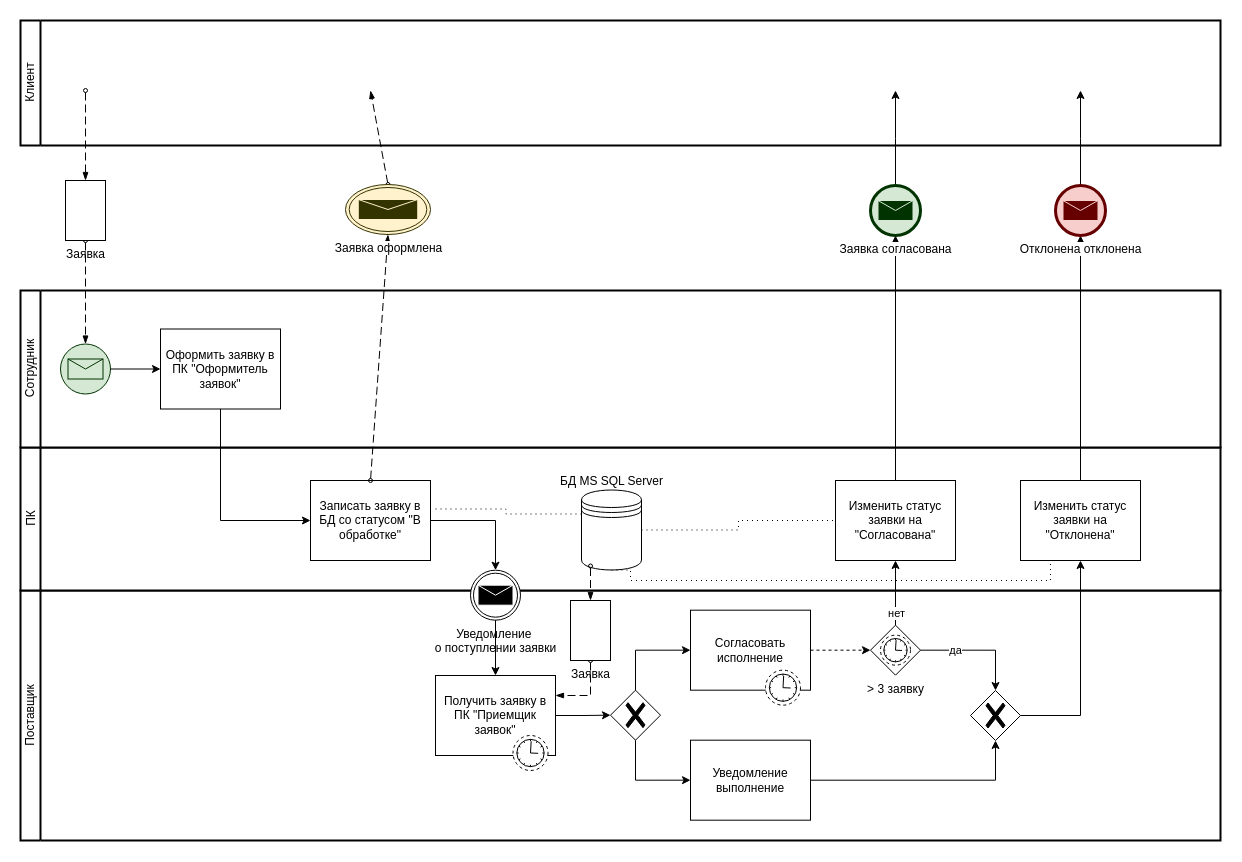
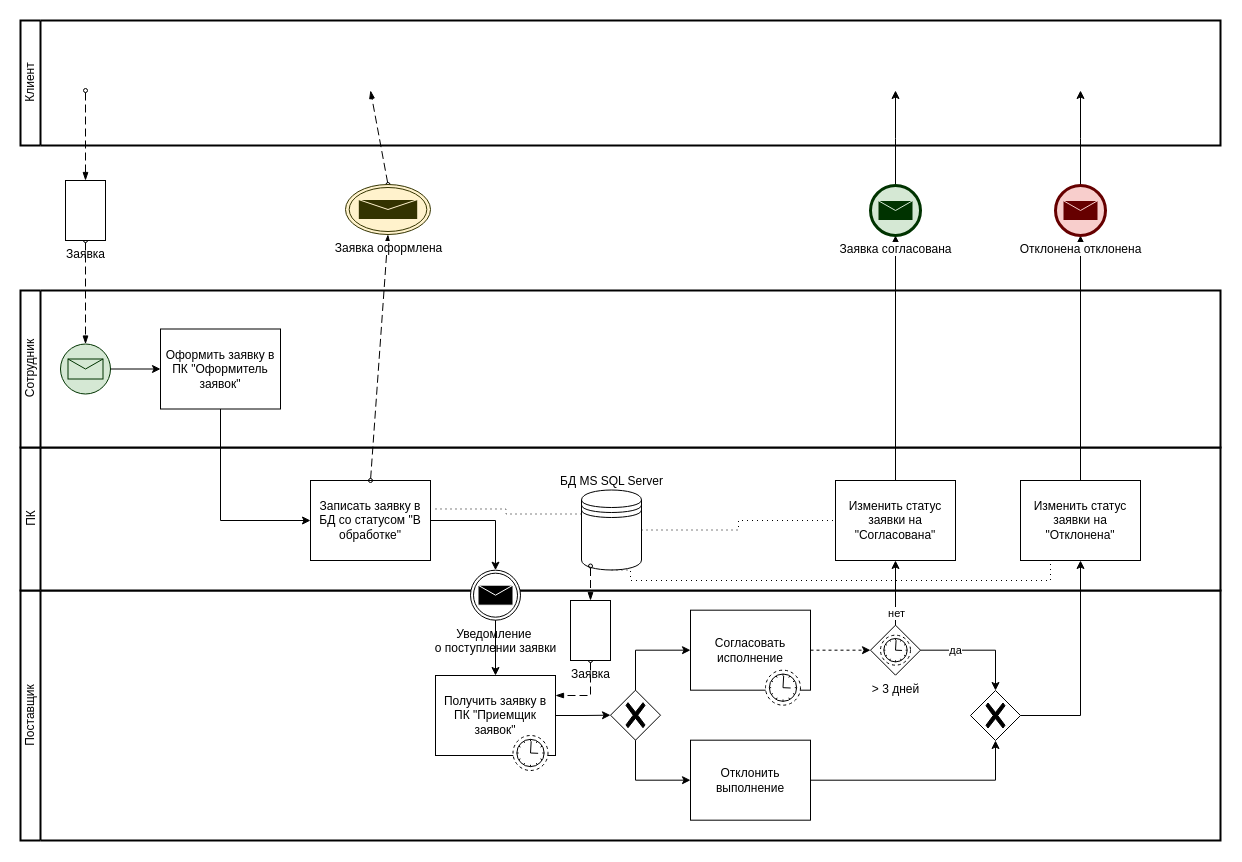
- <mxCell id="5" value="&amp;gt; 3 заявку" style="points=[[0.25,0.25,0],[0.5,0,0],[0.75,0.25,0],[1,0.5,0],[0.75,0.75,0],[0.5,1,0],[0.25,0.75,0],[0,0.5,0]];shape=mxgraph.bpmn.gateway2;html=1;verticalLabelPosition=bottom;labelBackgroundColor=#ffffff;verticalAlign=top;align=center;perimeter=rhombusPerimeter;outlineConnect=0;outline=eventNonint;symbol=timer;labelPosition=center;" parent="2" vertex="1"><mxGeometry x="850" y="34.68" width="50" height="50" as="geometry" /></mxCell>
+ <mxCell id="5" value="&amp;gt; 3 дней" style="points=[[0.25,0.25,0],[0.5,0,0],[0.75,0.25,0],[1,0.5,0],[0.75,0.75,0],[0.5,1,0],[0.25,0.75,0],[0,0.5,0]];shape=mxgraph.bpmn.gateway2;html=1;verticalLabelPosition=bottom;labelBackgroundColor=#ffffff;verticalAlign=top;align=center;perimeter=rhombusPerimeter;outlineConnect=0;outline=eventNonint;symbol=timer;labelPosition=center;" parent="2" vertex="1"><mxGeometry x="850" y="34.68" width="50" height="50" as="geometry" /></mxCell>
- <mxCell id="12" value="Уведомление выполнение" style="points=[[0.25,0,0],[0.5,0,0],[0.75,0,0],[1,0.25,0],[1,0.5,0],[1,0.75,0],[0.75,1,0],[0.5,1,0],[0.25,1,0],[0,0.75,0],[0,0.5,0],[0,0.25,0]];shape=mxgraph.bpmn.task2;whiteSpace=wrap;rectStyle=rounded;size=10;html=1;container=1;expand=0;collapsible=0;taskMarker=user;" parent="2" vertex="1"><mxGeometry x="670" y="149.68" width="120" height="80" as="geometry" /></mxCell>
+ <mxCell id="12" value="Отклонить выполнение" style="points=[[0.25,0,0],[0.5,0,0],[0.75,0,0],[1,0.25,0],[1,0.5,0],[1,0.75,0],[0.75,1,0],[0.5,1,0],[0.25,1,0],[0,0.75,0],[0,0.5,0],[0,0.25,0]];shape=mxgraph.bpmn.task2;whiteSpace=wrap;rectStyle=rounded;size=10;html=1;container=1;expand=0;collapsible=0;taskMarker=user;" parent="2" vertex="1"><mxGeometry x="670" y="149.68" width="120" height="80" as="geometry" /></mxCell>
